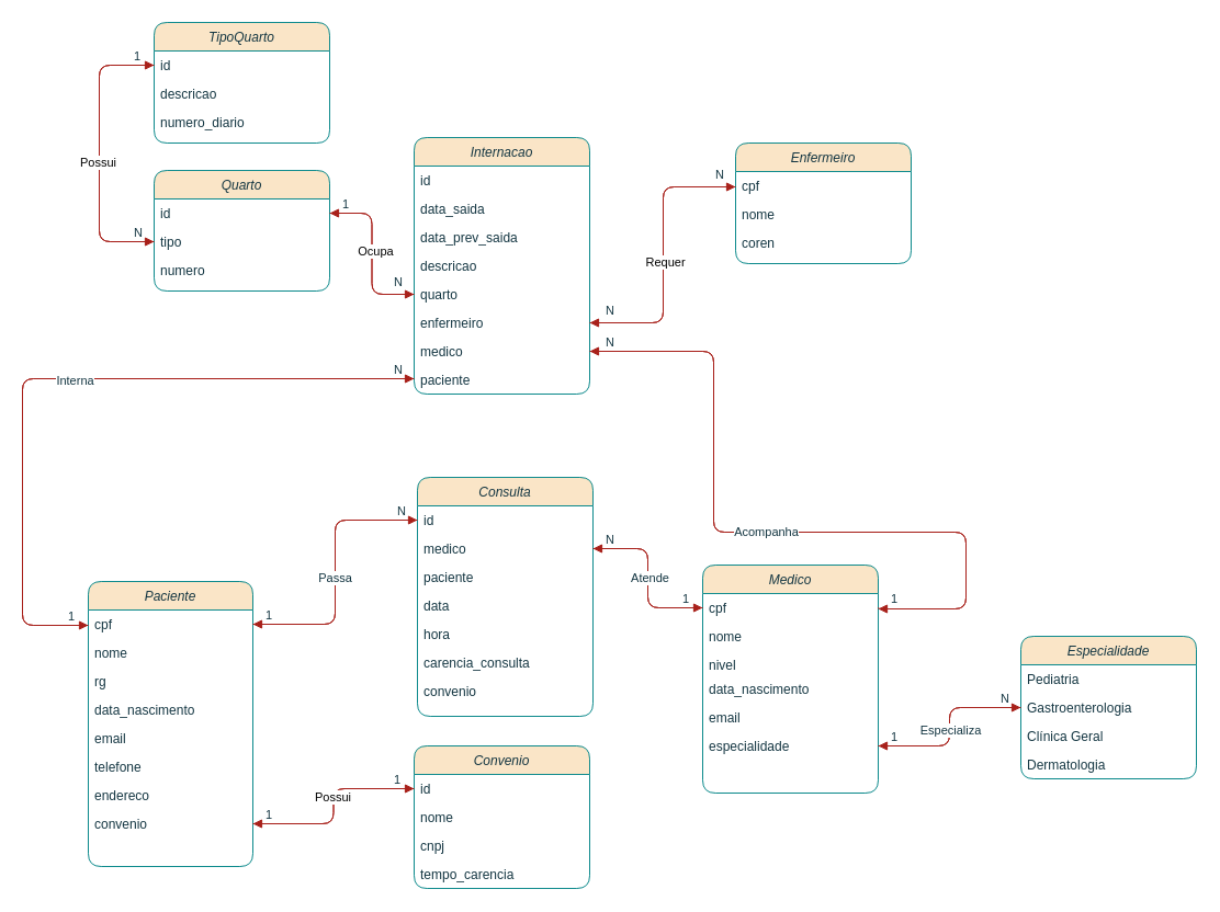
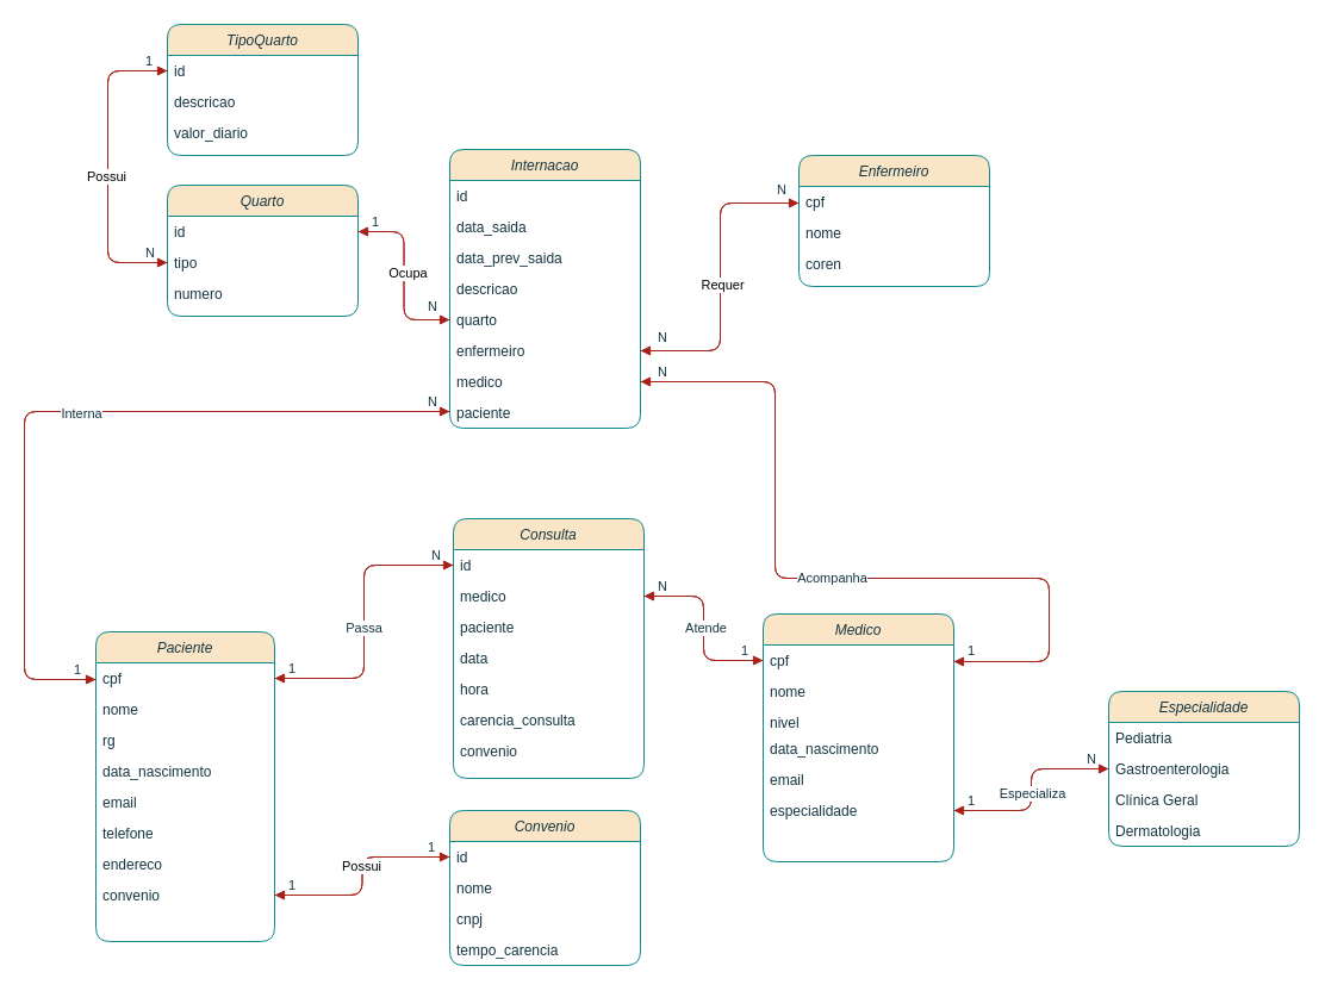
- <mxCell id="75" value="numero_diario" style="text;align=left;verticalAlign=top;spacingLeft=4;spacingRight=4;overflow=hidden;rotatable=0;points=[[0,0.5],[1,0.5]];portConstraint=eastwest;rounded=1;shadow=0;html=0;labelBackgroundColor=none;fontColor=#143642;" parent="72" vertex="1"><mxGeometry y="78" width="160" height="26" as="geometry" /></mxCell>
+ <mxCell id="75" value="valor_diario" style="text;align=left;verticalAlign=top;spacingLeft=4;spacingRight=4;overflow=hidden;rotatable=0;points=[[0,0.5],[1,0.5]];portConstraint=eastwest;rounded=1;shadow=0;html=0;labelBackgroundColor=none;fontColor=#143642;" parent="72" vertex="1"><mxGeometry y="78" width="160" height="26" as="geometry" /></mxCell>
